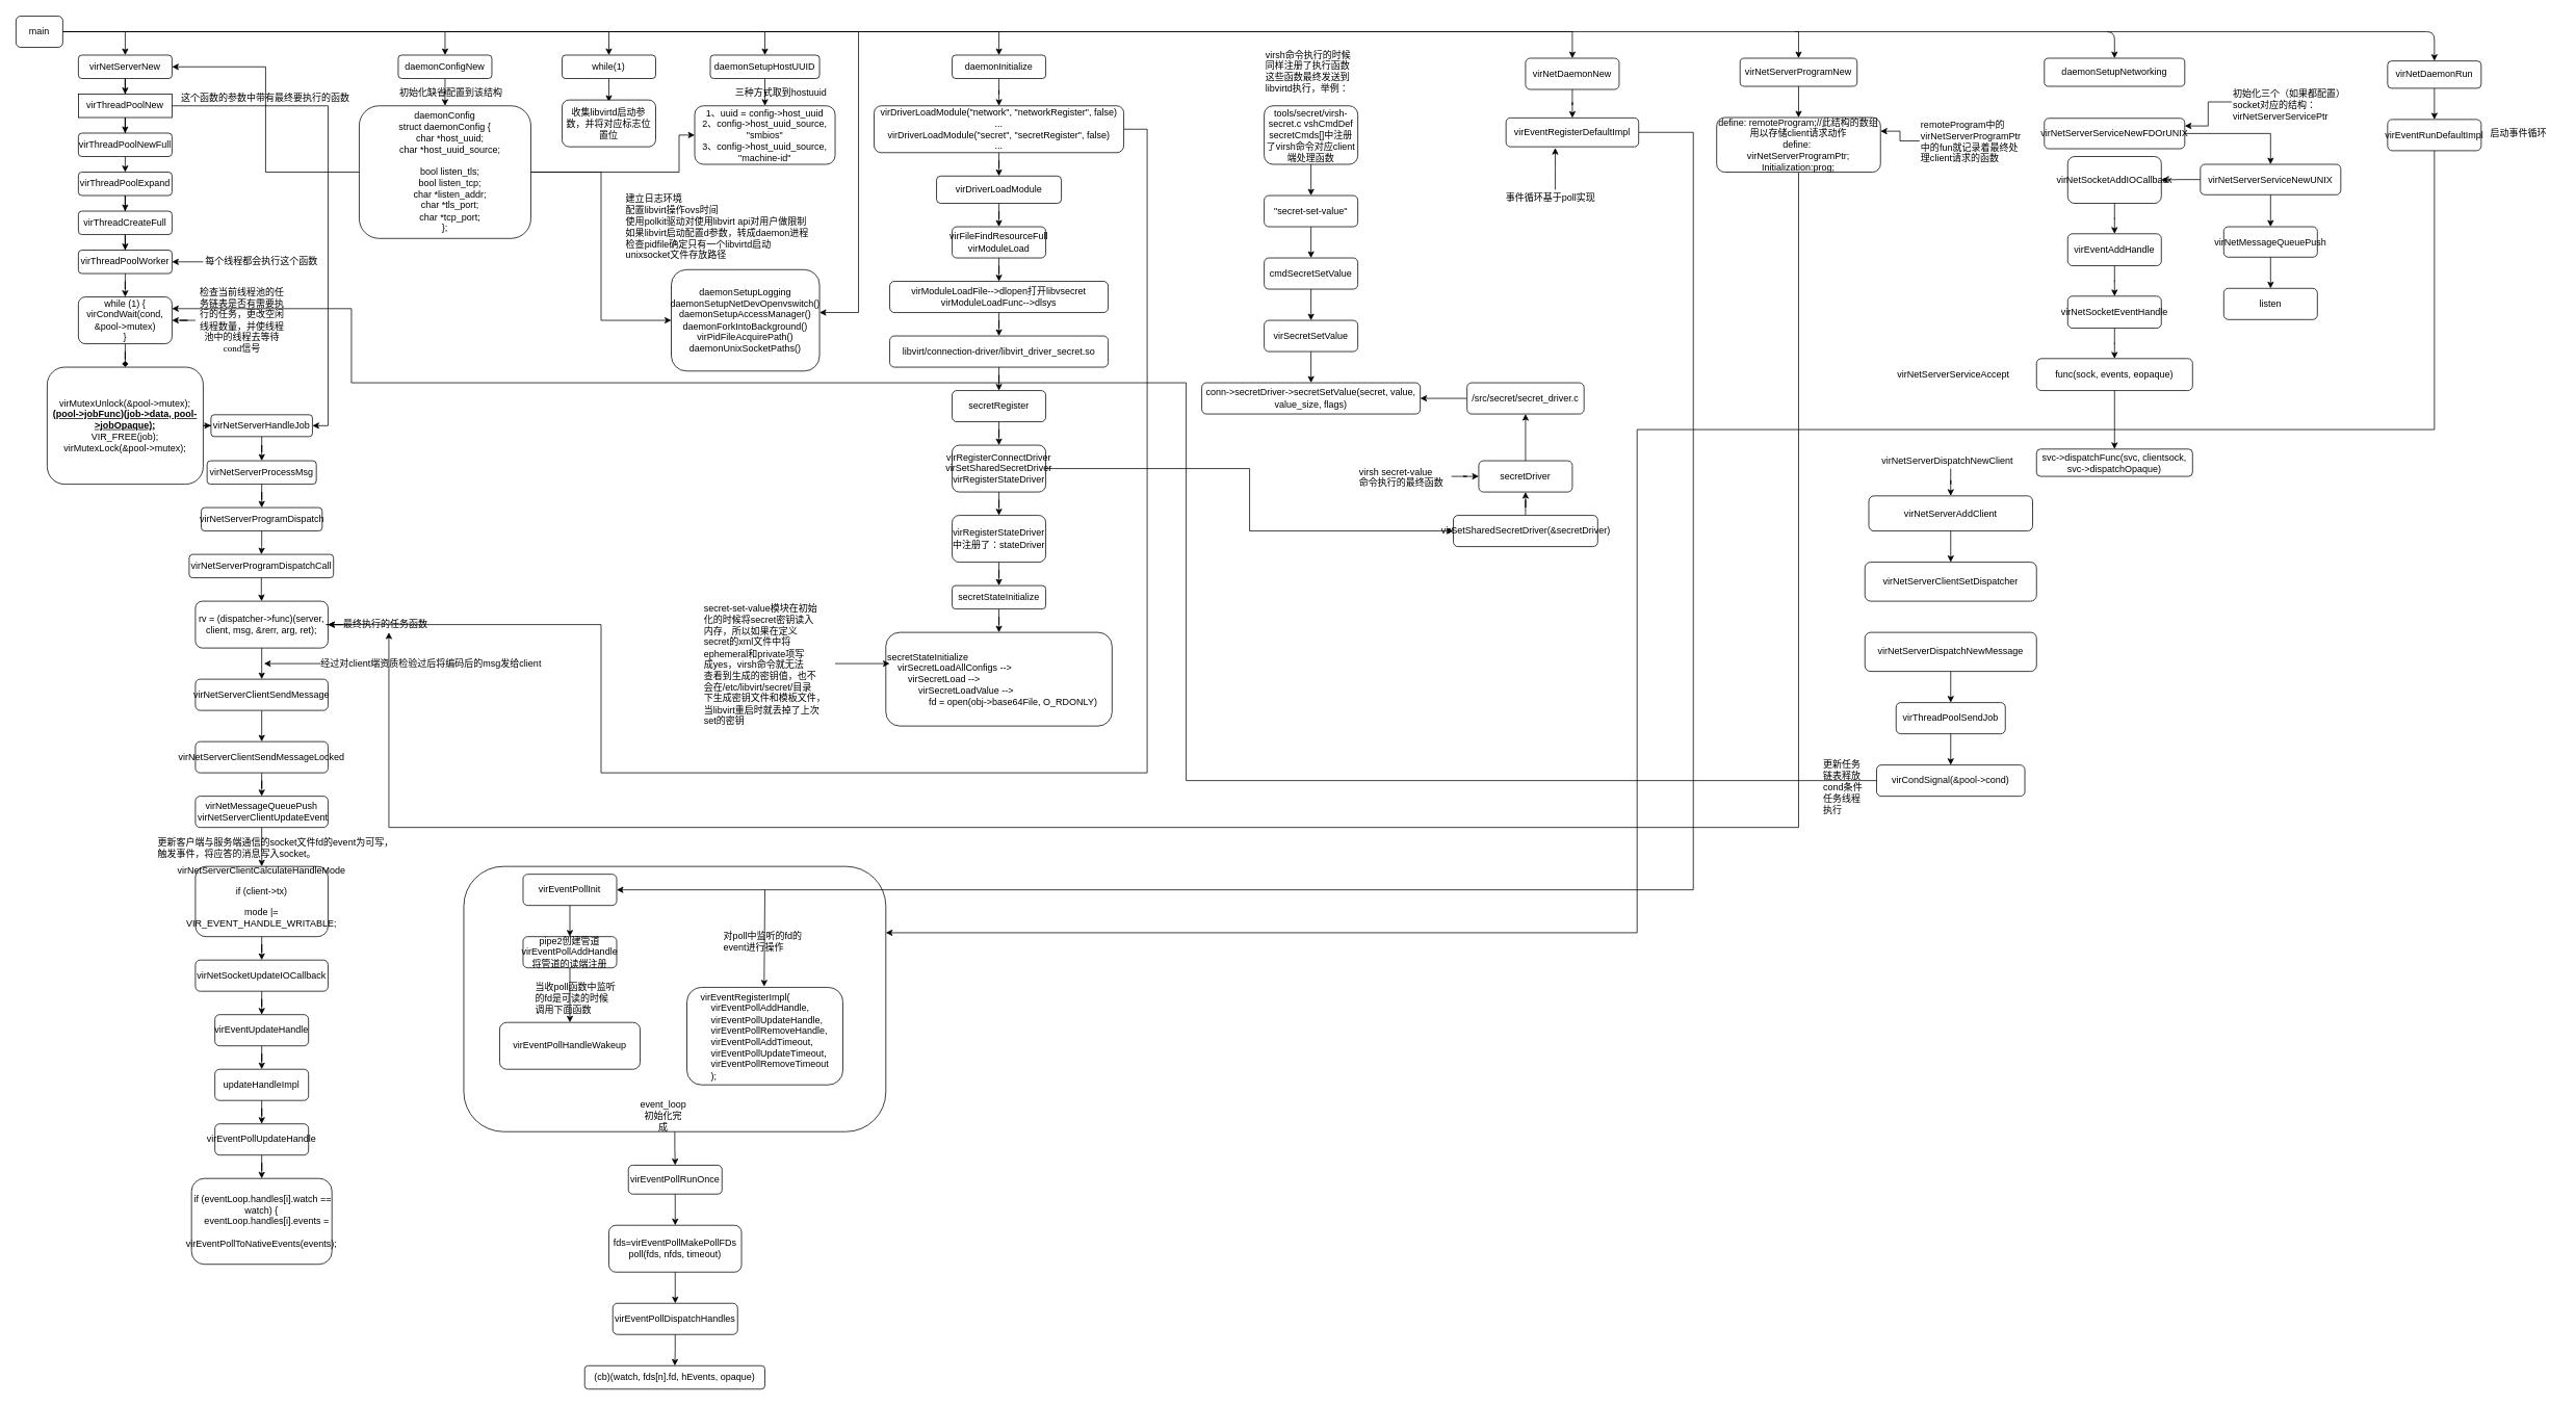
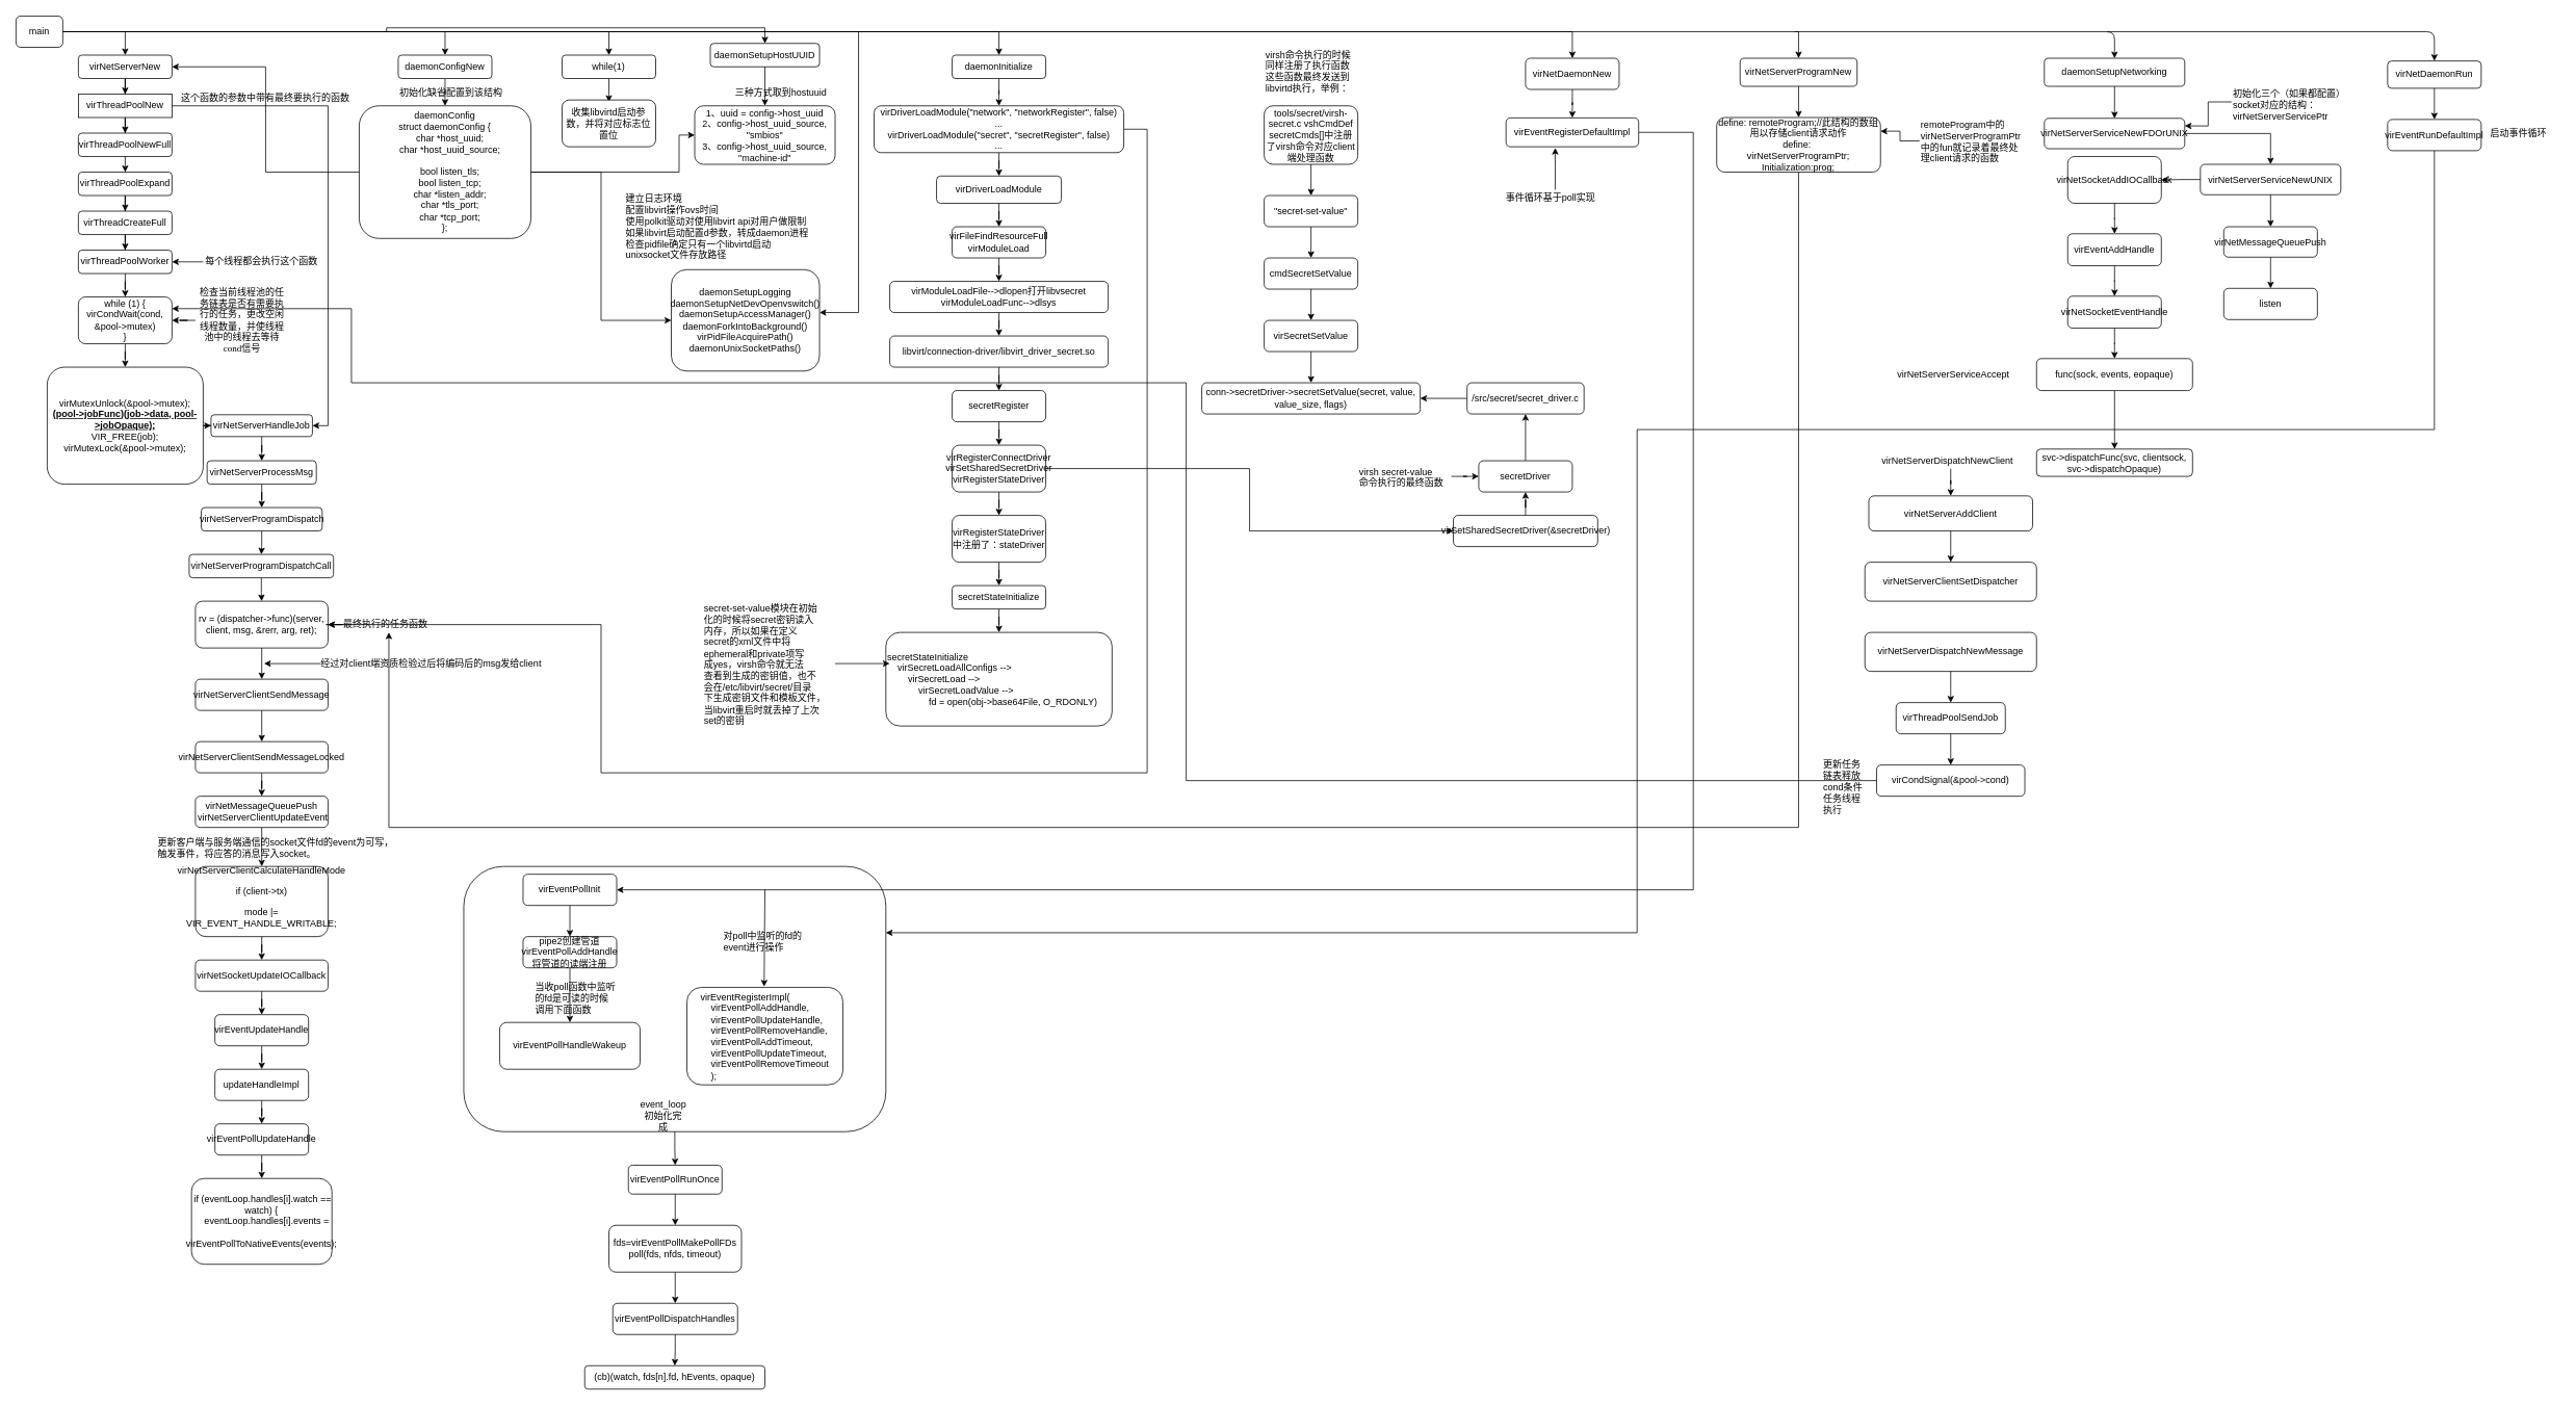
- <mxCell id="60" value="daemonSetupHostUUID" style="rounded=1;whiteSpace=wrap;html=1;" parent="1" vertex="1"><mxGeometry x="910" y="70" width="140" height="30" as="geometry" /></mxCell>
+ <mxCell id="60" value="daemonSetupHostUUID" style="rounded=1;whiteSpace=wrap;html=1;" parent="1" vertex="1"><mxGeometry x="910" y="55" width="140" height="30" as="geometry" /></mxCell>
+ <mxCell id="157" style="edgeStyle=orthogonalEdgeStyle;rounded=0;orthogonalLoop=1;jettySize=auto;html=1;entryX=0.5;entryY=0;entryDx=0;entryDy=0;" parent="1" source="158" target="161" edge="1"><mxGeometry relative="1" as="geometry" /></mxCell>
- <mxCell id="22" style="edgeStyle=orthogonalEdgeStyle;rounded=0;orthogonalLoop=1;jettySize=auto;html=1;entryX=0.5;entryY=0;entryDx=0;entryDy=0;endArrow=diamond;" parent="1" source="23" target="25" edge="1"><mxGeometry relative="1" as="geometry" /></mxCell>
+ <mxCell id="22" style="edgeStyle=orthogonalEdgeStyle;rounded=0;orthogonalLoop=1;jettySize=auto;html=1;entryX=0.5;entryY=0;entryDx=0;entryDy=0;" parent="1" source="23" target="25" edge="1"><mxGeometry relative="1" as="geometry" /></mxCell>
